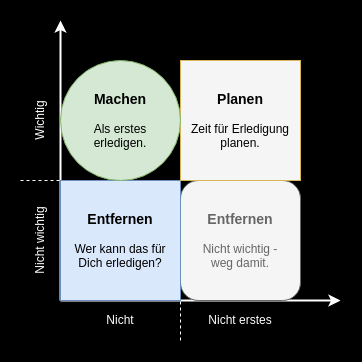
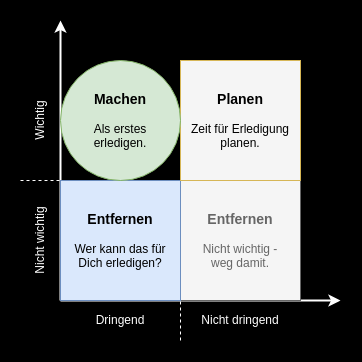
- <mxCell id="10" value="&lt;b&gt;&lt;font style=&quot;font-size: 14px&quot;&gt;Entfernen&lt;/font&gt;&lt;/b&gt;&lt;br&gt;&lt;br&gt;Nicht wichtig -&lt;br&gt;weg damit." style="whiteSpace=wrap;html=1;fillColor=#f5f5f5;strokeColor=#666666;fontColor=#666666;rounded=1;" vertex="1" parent="1"><mxGeometry x="180" y="180" width="120" height="120" as="geometry" /></mxCell>
+ <mxCell id="10" value="&lt;b&gt;&lt;font style=&quot;font-size: 14px&quot;&gt;Entfernen&lt;/font&gt;&lt;/b&gt;&lt;br&gt;&lt;br&gt;Nicht wichtig -&lt;br&gt;weg damit." style="rounded=0;whiteSpace=wrap;html=1;fillColor=#f5f5f5;strokeColor=#666666;fontColor=#666666;" vertex="1" parent="1"><mxGeometry x="180" y="180" width="120" height="120" as="geometry" /></mxCell>
- <mxCell id="6" value="Nicht" style="text;html=1;strokeColor=none;fillColor=none;align=center;verticalAlign=middle;whiteSpace=wrap;rounded=0;fontColor=#FFFFFF;" vertex="1" parent="1"><mxGeometry x="60" y="300" width="120" height="40" as="geometry" /></mxCell>
+ <mxCell id="6" value="Dringend" style="text;html=1;strokeColor=none;fillColor=none;align=center;verticalAlign=middle;whiteSpace=wrap;rounded=0;fontColor=#FFFFFF;" vertex="1" parent="1"><mxGeometry x="60" y="300" width="120" height="40" as="geometry" /></mxCell>
- <mxCell id="7" value="Nicht erstes" style="text;html=1;strokeColor=none;fillColor=none;align=center;verticalAlign=middle;whiteSpace=wrap;rounded=0;fontColor=#FFFFFF;" vertex="1" parent="1"><mxGeometry x="180" y="300" width="120" height="40" as="geometry" /></mxCell>
+ <mxCell id="7" value="Nicht dringend" style="text;html=1;strokeColor=none;fillColor=none;align=center;verticalAlign=middle;whiteSpace=wrap;rounded=0;fontColor=#FFFFFF;" vertex="1" parent="1"><mxGeometry x="180" y="300" width="120" height="40" as="geometry" /></mxCell>
